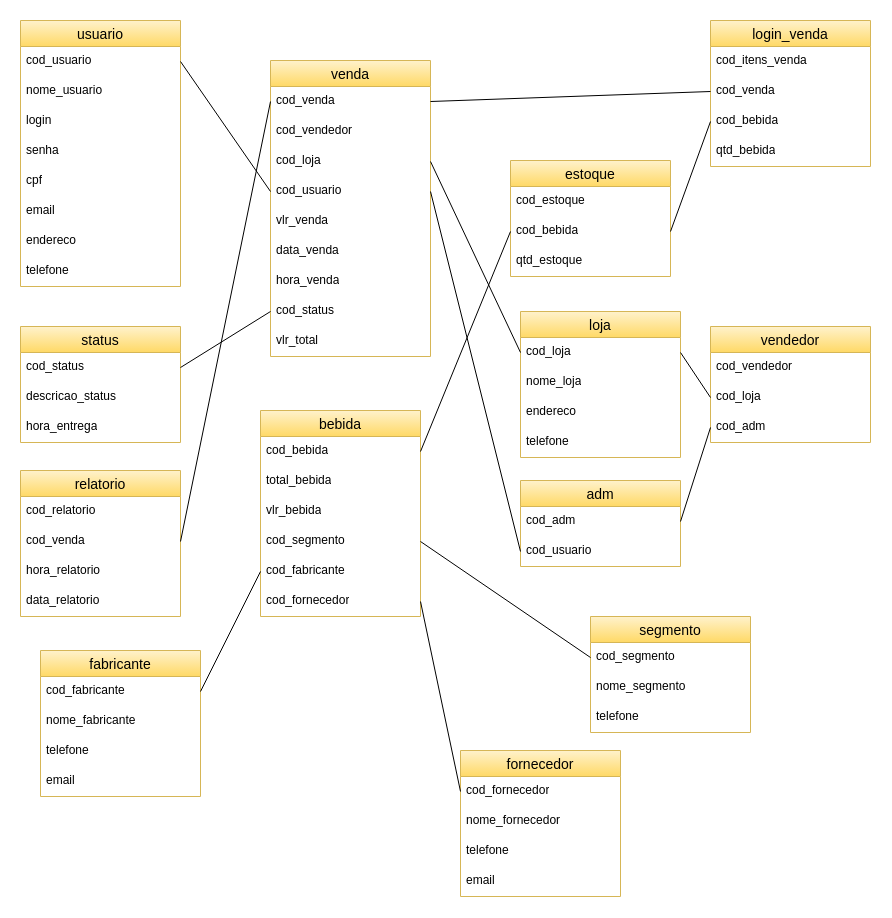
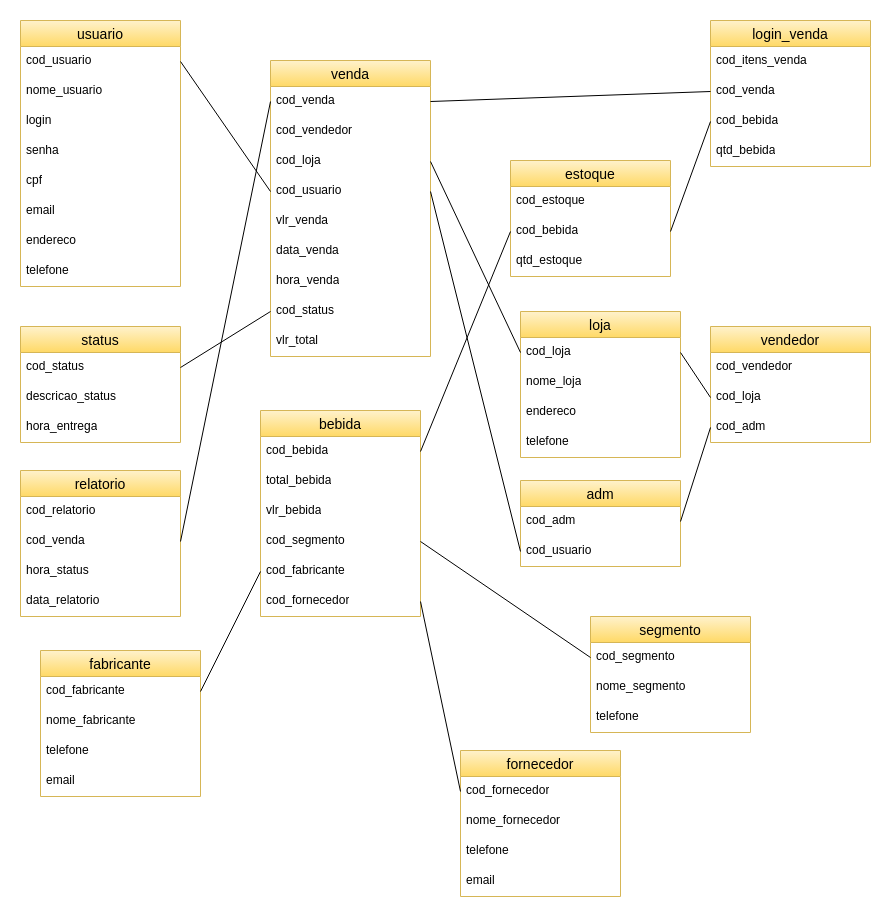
- <mxCell id="70" value="hora_relatorio" style="text;strokeColor=none;fillColor=none;spacingLeft=4;spacingRight=4;overflow=hidden;rotatable=0;points=[[0,0.5],[1,0.5]];portConstraint=eastwest;fontSize=12;whiteSpace=wrap;html=1;" parent="67" vertex="1"><mxGeometry y="86" width="160" height="30" as="geometry" /></mxCell>
+ <mxCell id="70" value="hora_status" style="text;strokeColor=none;fillColor=none;spacingLeft=4;spacingRight=4;overflow=hidden;rotatable=0;points=[[0,0.5],[1,0.5]];portConstraint=eastwest;fontSize=12;whiteSpace=wrap;html=1;" parent="67" vertex="1"><mxGeometry y="86" width="160" height="30" as="geometry" /></mxCell>
